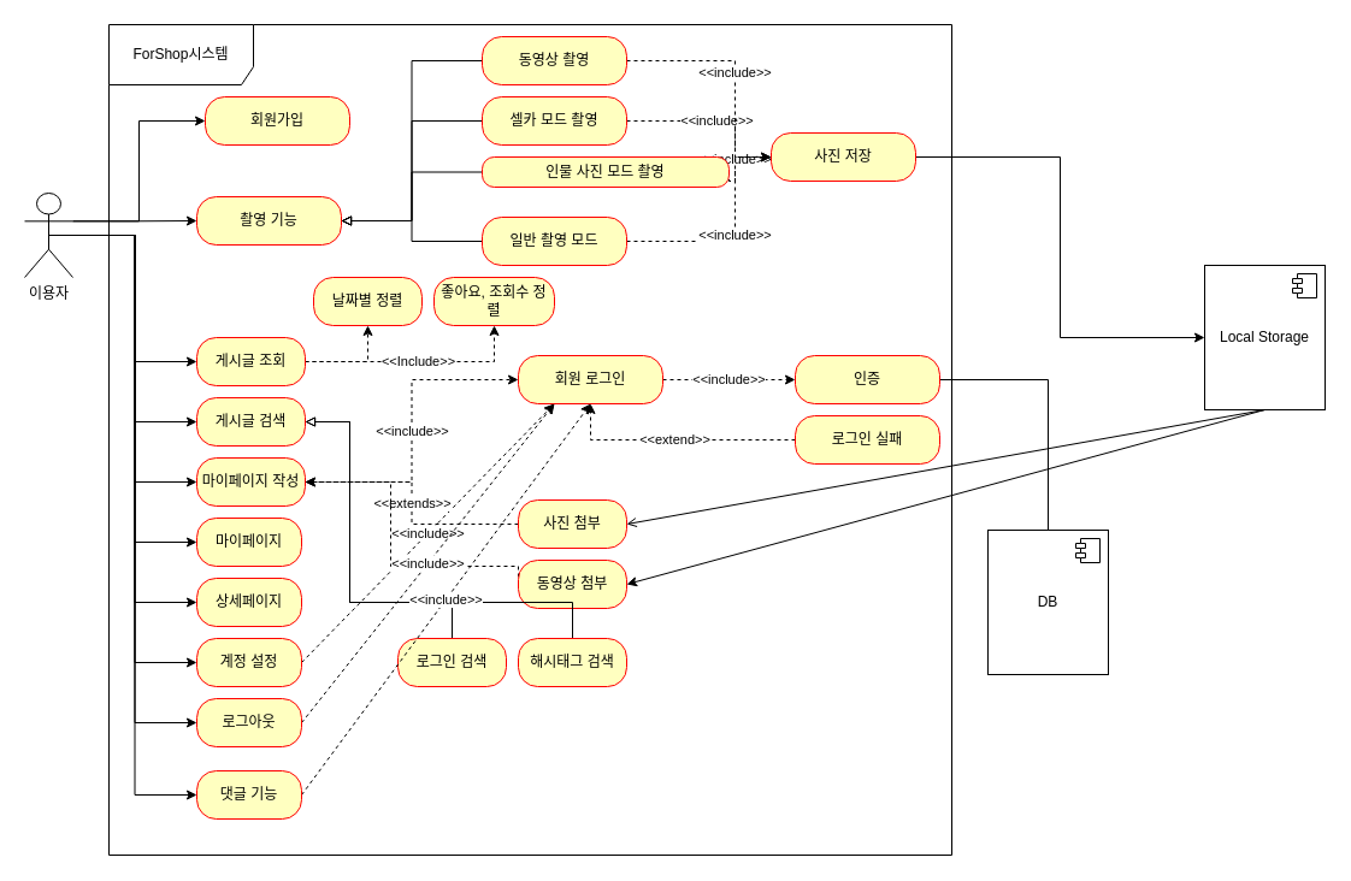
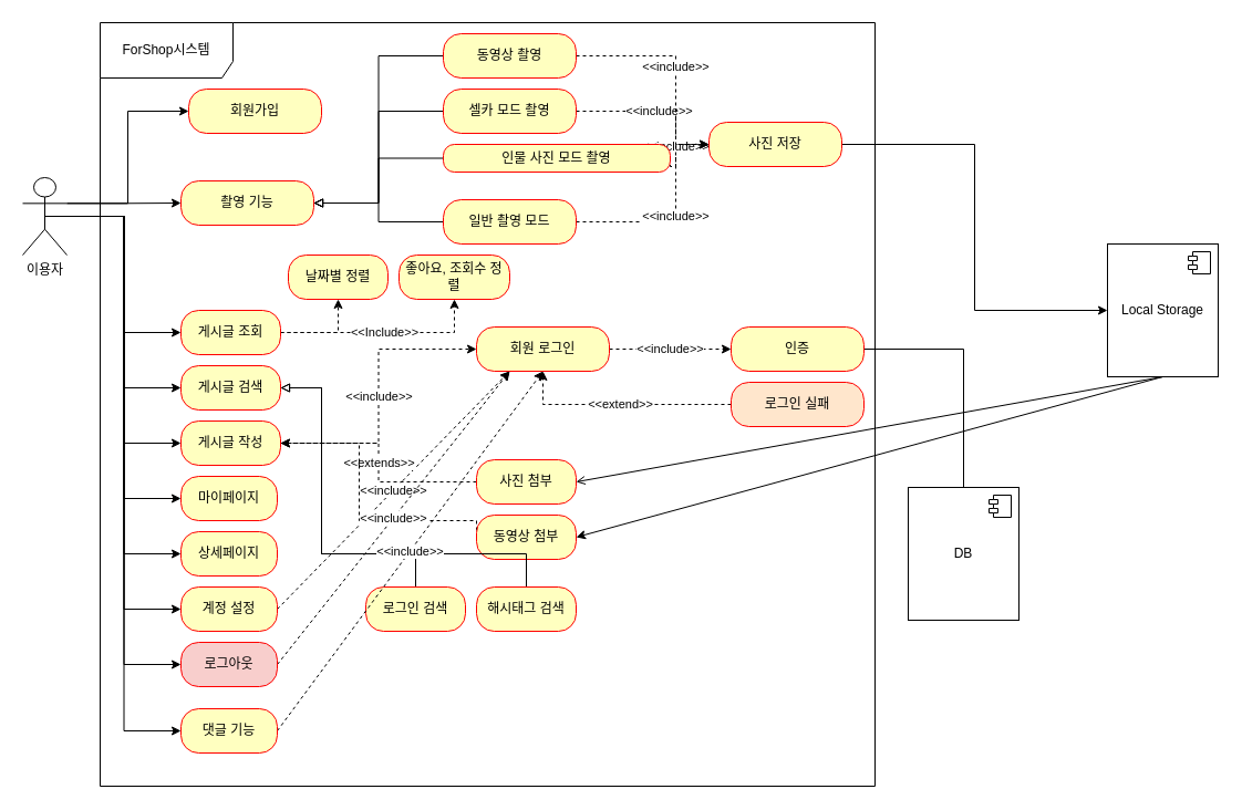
- <mxCell id="27" value="로그인 실패" style="rounded=1;whiteSpace=wrap;html=1;arcSize=40;fontColor=#000000;fillColor=#ffffc0;strokeColor=#ff0000;" parent="1" vertex="1"><mxGeometry x="660" y="345" width="120" height="40" as="geometry" /></mxCell>
+ <mxCell id="27" value="로그인 실패" style="rounded=1;whiteSpace=wrap;html=1;arcSize=40;fontColor=#000000;fillColor=#ffe6cc;strokeColor=#ff0000;" parent="1" vertex="1"><mxGeometry x="660" y="345" width="120" height="40" as="geometry" /></mxCell>
- <mxCell id="30" value="마이페이지 작성" style="rounded=1;whiteSpace=wrap;html=1;arcSize=40;fontColor=#000000;fillColor=#ffffc0;strokeColor=#ff0000;" parent="1" vertex="1"><mxGeometry x="163" y="380" width="90" height="40" as="geometry" /></mxCell>
+ <mxCell id="30" value="게시글 작성" style="rounded=1;whiteSpace=wrap;html=1;arcSize=40;fontColor=#000000;fillColor=#ffffc0;strokeColor=#ff0000;" parent="1" vertex="1"><mxGeometry x="163" y="380" width="90" height="40" as="geometry" /></mxCell>
- <mxCell id="63" value="로그아웃" style="rounded=1;whiteSpace=wrap;html=1;arcSize=40;fontColor=#000000;fillColor=#ffffc0;strokeColor=#ff0000;" parent="1" vertex="1"><mxGeometry x="163" y="580" width="87" height="40" as="geometry" /></mxCell>
+ <mxCell id="63" value="로그아웃" style="rounded=1;whiteSpace=wrap;html=1;arcSize=40;fontColor=#000000;fillColor=#f8cecc;strokeColor=#ff0000;" parent="1" vertex="1"><mxGeometry x="163" y="580" width="87" height="40" as="geometry" /></mxCell>
